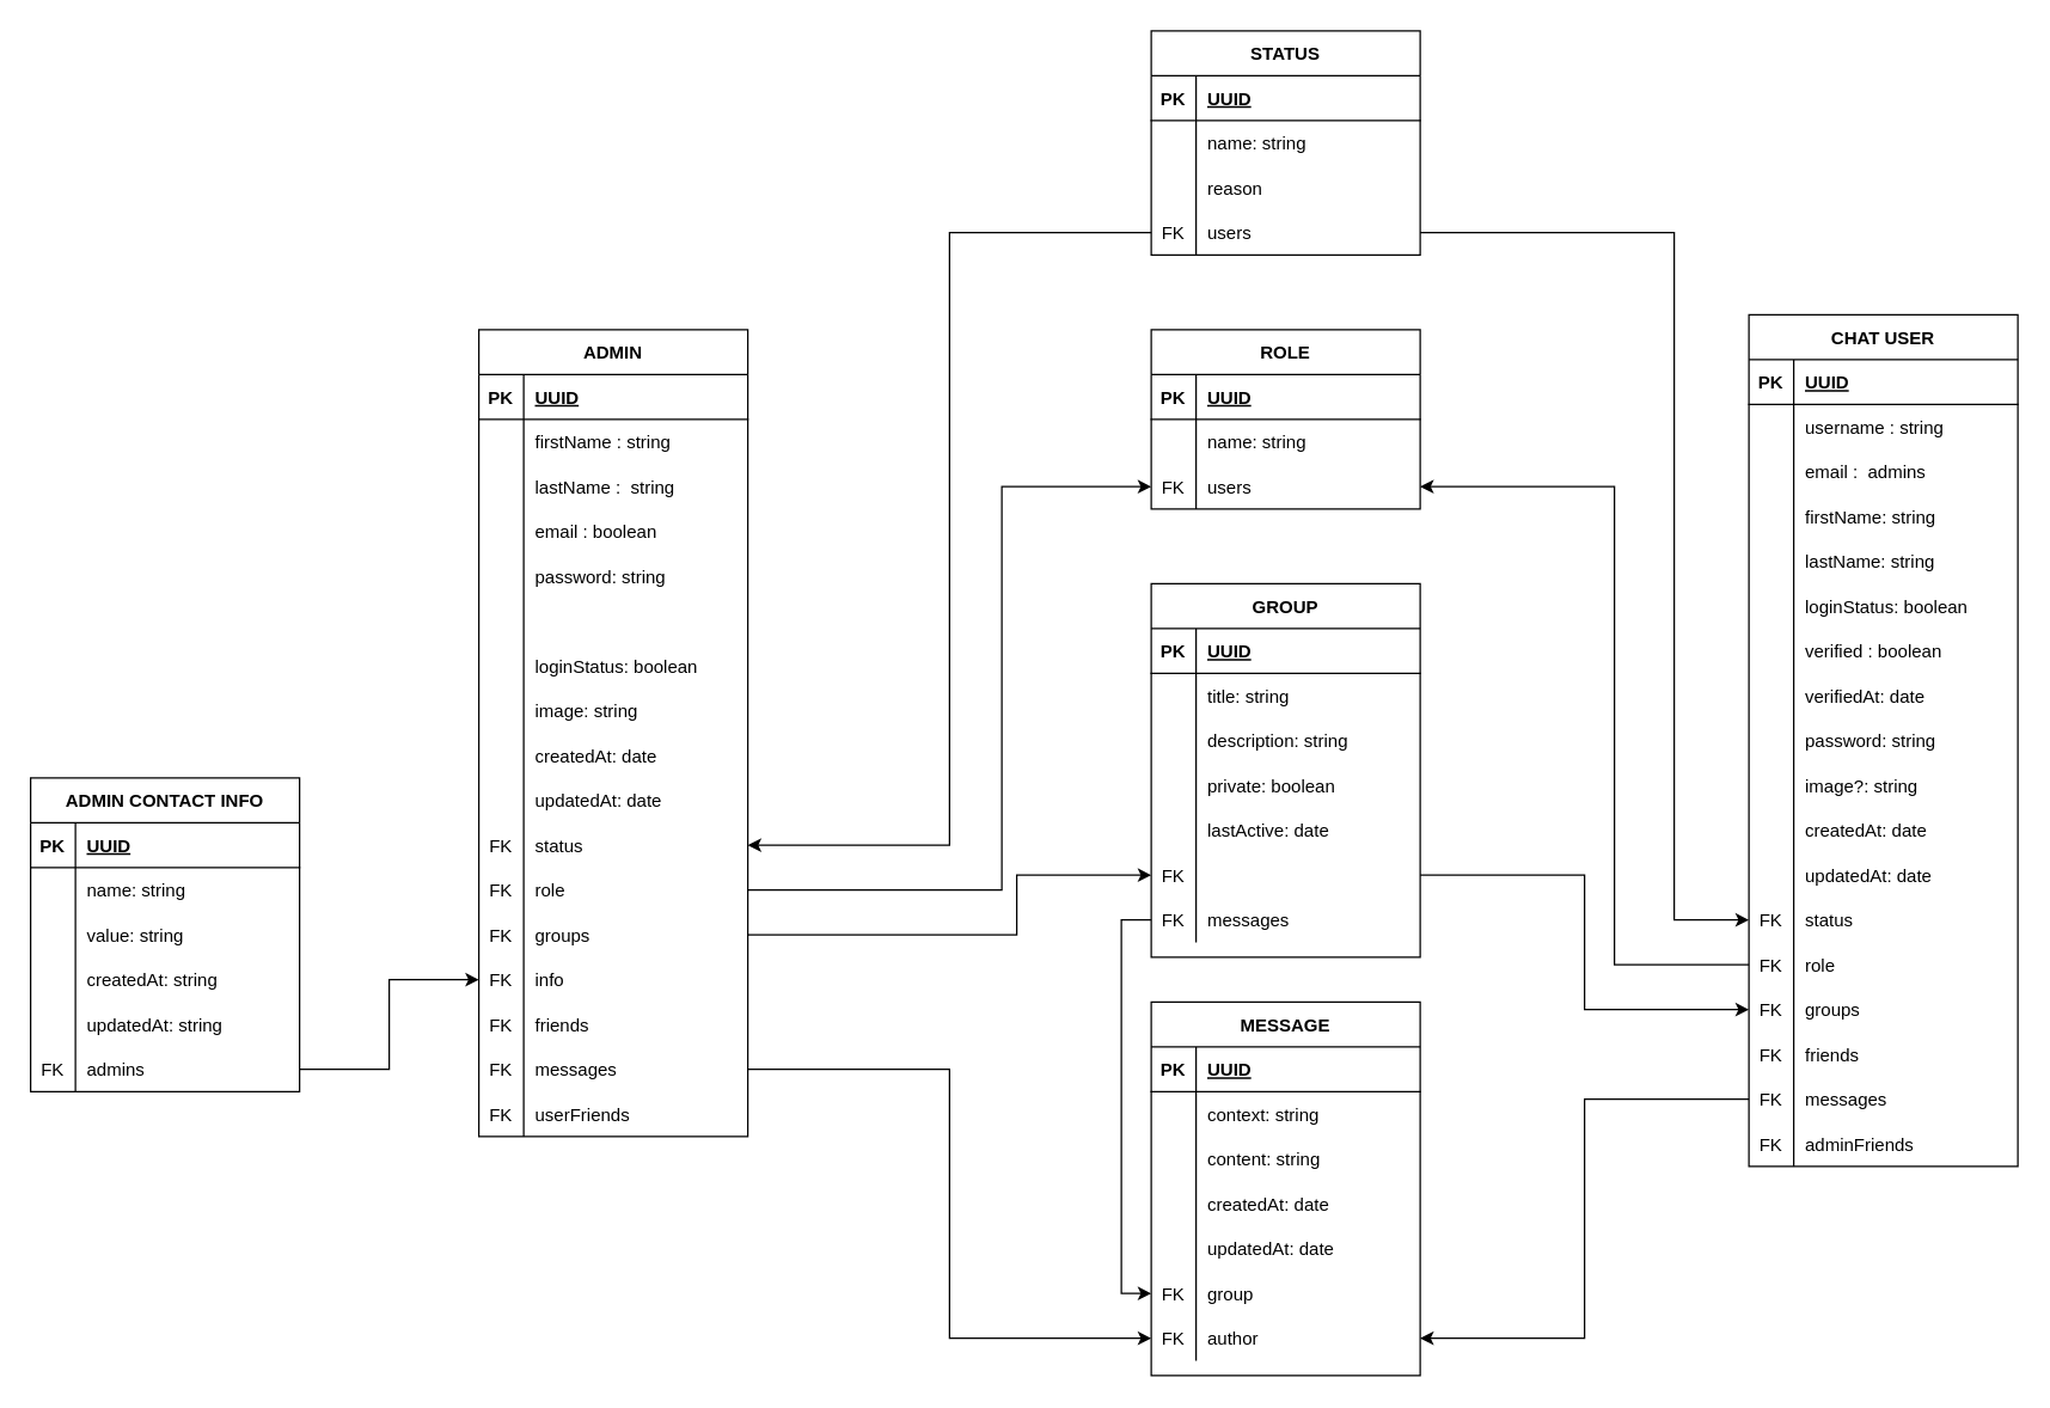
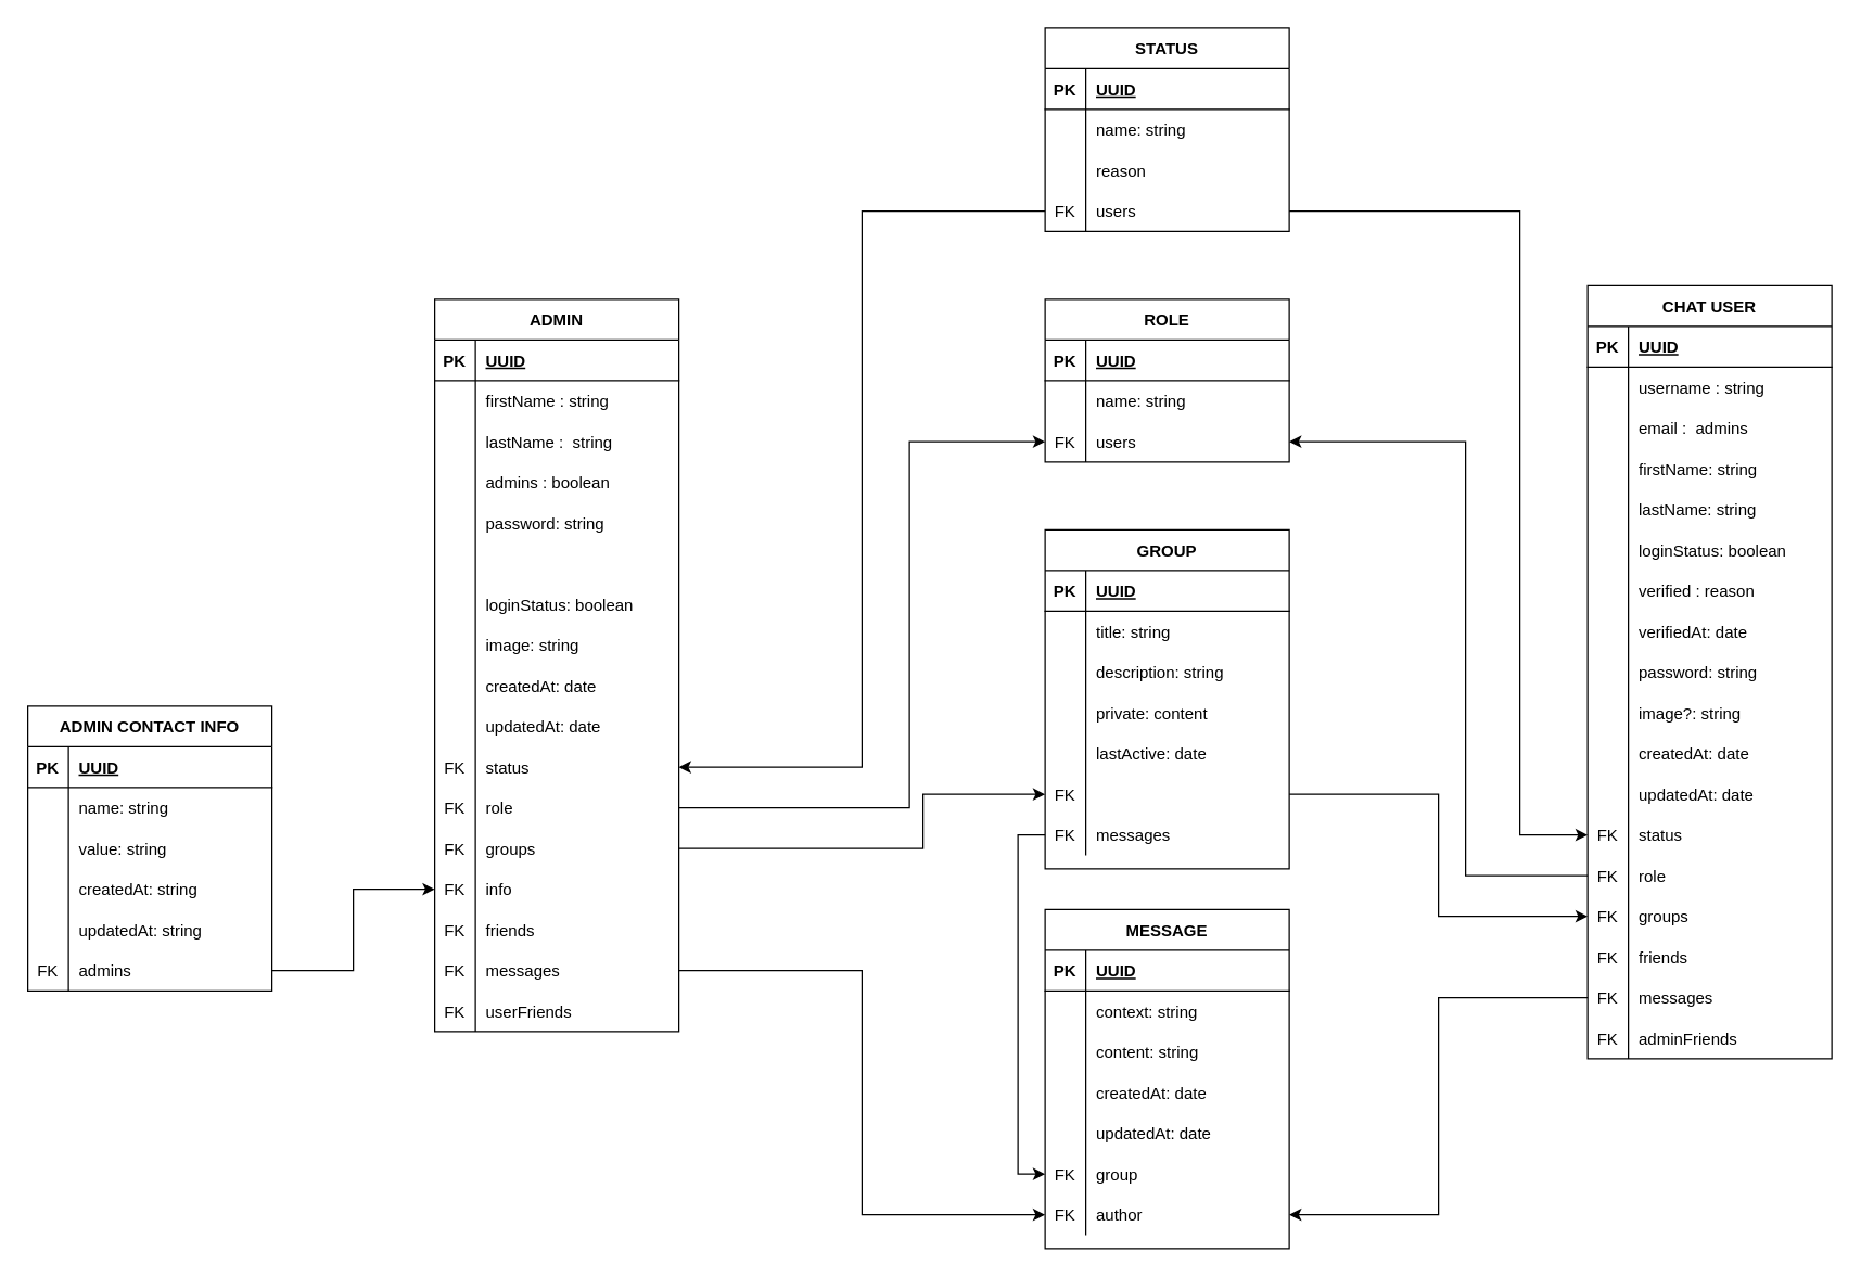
- <mxCell id="69" value="email : boolean" style="shape=partialRectangle;connectable=0;fillColor=none;top=0;left=0;bottom=0;right=0;align=left;spacingLeft=6;overflow=hidden;" vertex="1" parent="67"><mxGeometry x="30" width="150" height="30" as="geometry" /></mxCell>
+ <mxCell id="69" value="admins : boolean" style="shape=partialRectangle;connectable=0;fillColor=none;top=0;left=0;bottom=0;right=0;align=left;spacingLeft=6;overflow=hidden;" vertex="1" parent="67"><mxGeometry x="30" width="150" height="30" as="geometry" /></mxCell>
- <mxCell id="23" value="verified : boolean" style="shape=partialRectangle;connectable=0;fillColor=none;top=0;left=0;bottom=0;right=0;align=left;spacingLeft=6;overflow=hidden;" vertex="1" parent="21"><mxGeometry x="30" width="150" height="30" as="geometry" /></mxCell>
+ <mxCell id="23" value="verified : reason" style="shape=partialRectangle;connectable=0;fillColor=none;top=0;left=0;bottom=0;right=0;align=left;spacingLeft=6;overflow=hidden;" vertex="1" parent="21"><mxGeometry x="30" width="150" height="30" as="geometry" /></mxCell>
- <mxCell id="130" value="private: boolean" style="shape=partialRectangle;connectable=0;fillColor=none;top=0;left=0;bottom=0;right=0;align=left;spacingLeft=6;overflow=hidden;" vertex="1" parent="128"><mxGeometry x="30" width="150" height="30" as="geometry" /></mxCell>
+ <mxCell id="130" value="private: content" style="shape=partialRectangle;connectable=0;fillColor=none;top=0;left=0;bottom=0;right=0;align=left;spacingLeft=6;overflow=hidden;" vertex="1" parent="128"><mxGeometry x="30" width="150" height="30" as="geometry" /></mxCell>
